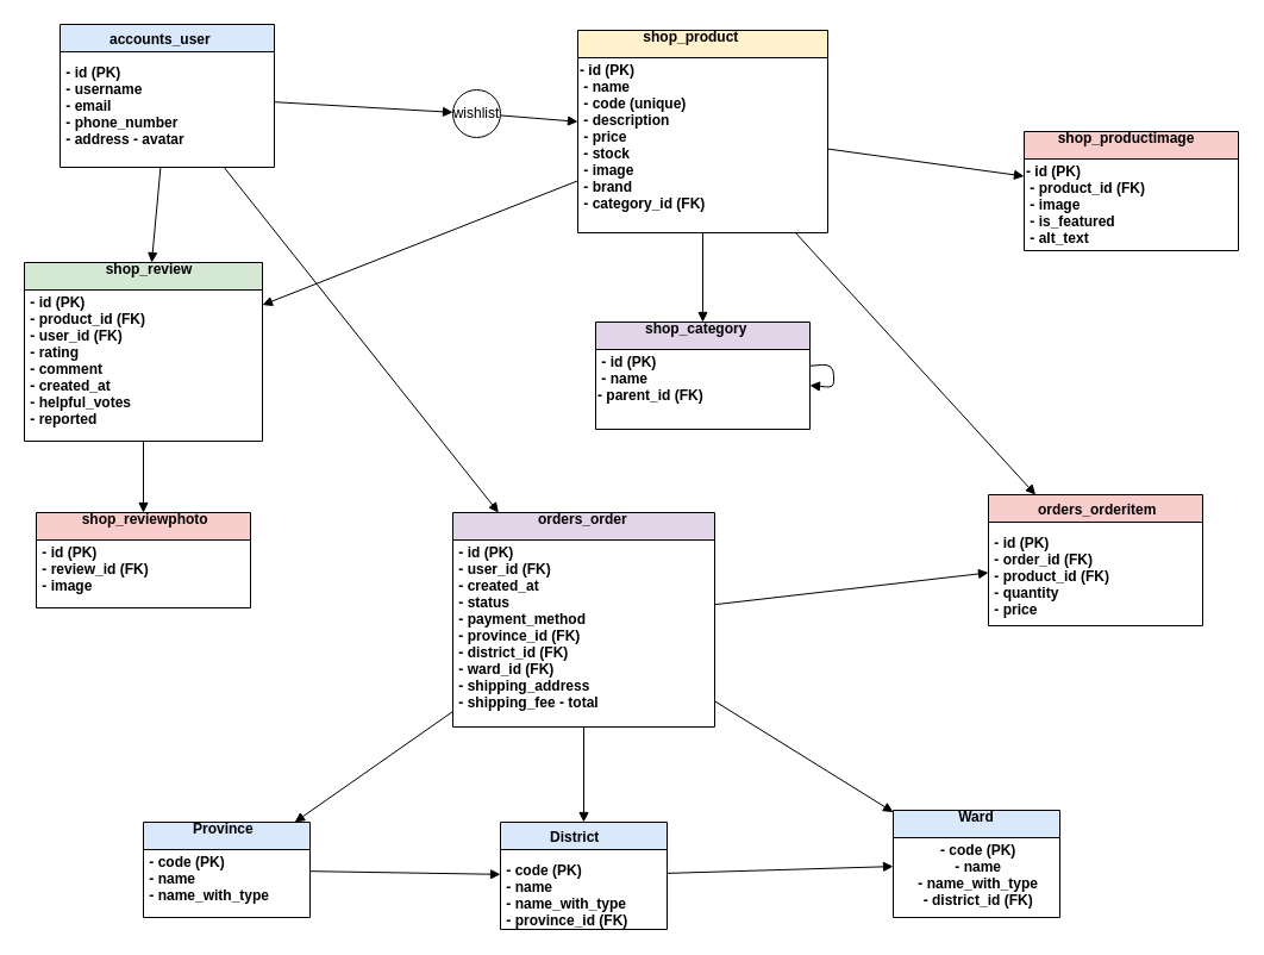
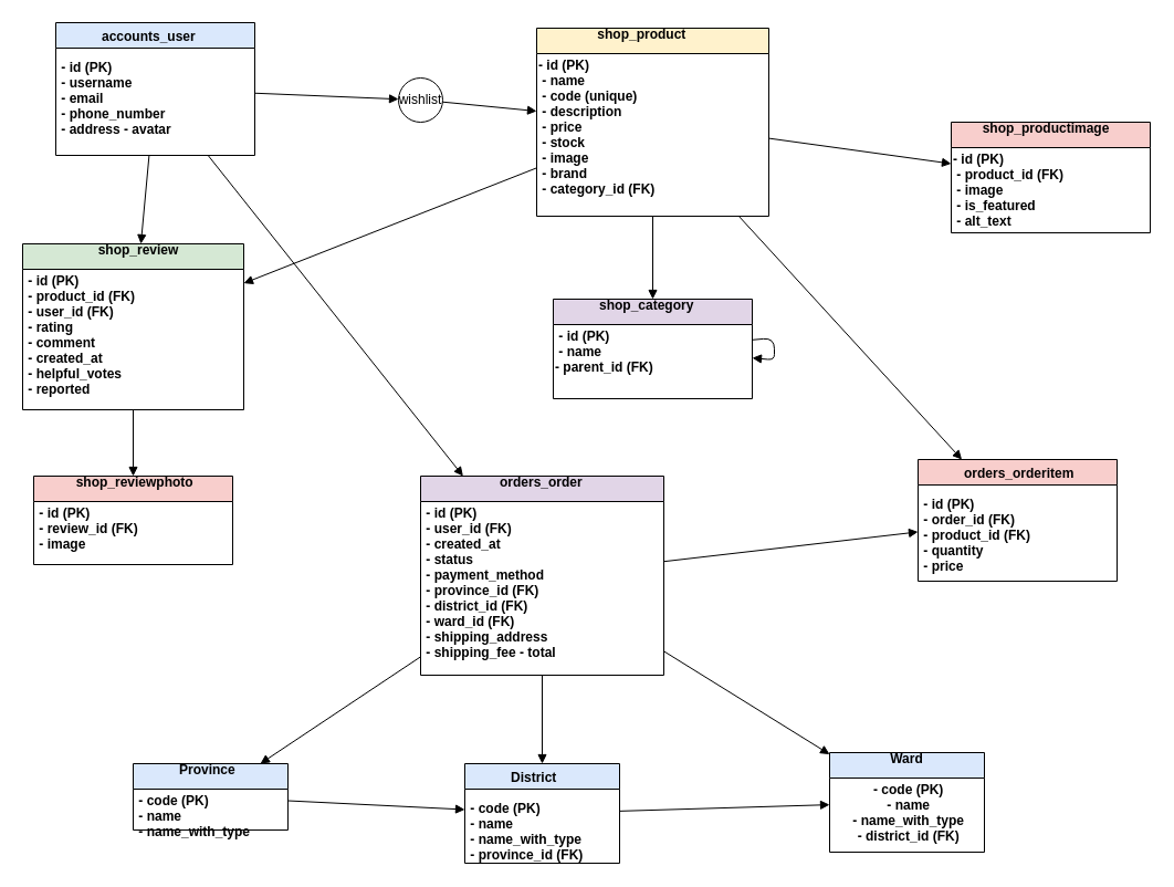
- <mxCell id="13" value="wishlist" style="ellipse;whiteSpace=wrap;html=1;aspect=fixed;fillColor=#fff;" vertex="1" parent="1"><mxGeometry x="380" y="75" width="40" height="40" as="geometry" /></mxCell>
+ <mxCell id="13" value="wishlist" style="ellipse;whiteSpace=wrap;html=1;aspect=fixed;fillColor=#fff;" vertex="1" parent="1"><mxGeometry x="360" y="70" width="40" height="40" as="geometry" /></mxCell>
- <mxCell id="10" value="&#10;&#10;&#10;            Province&#10;&#10; - code (PK)&#10; - name&#10; - name_with_type" style="swimlane;fillColor=#dae8fc;align=left;" vertex="1" parent="1"><mxGeometry x="120" y="690" width="140" height="80" as="geometry" /></mxCell>
+ <mxCell id="10" value="&#10;&#10;&#10;            Province&#10;&#10; - code (PK)&#10; - name&#10; - name_with_type" style="swimlane;fillColor=#dae8fc;align=left;" vertex="1" parent="1"><mxGeometry x="120" y="690" width="140" height="60" as="geometry" /></mxCell>
